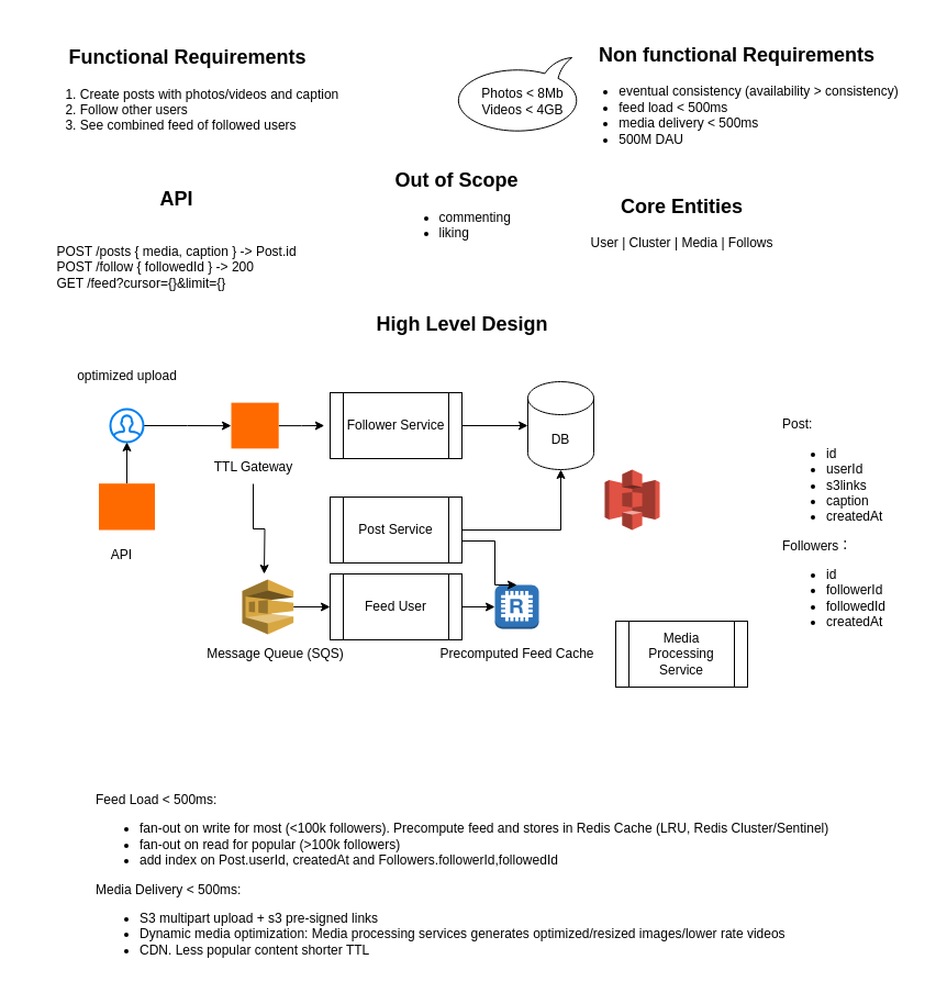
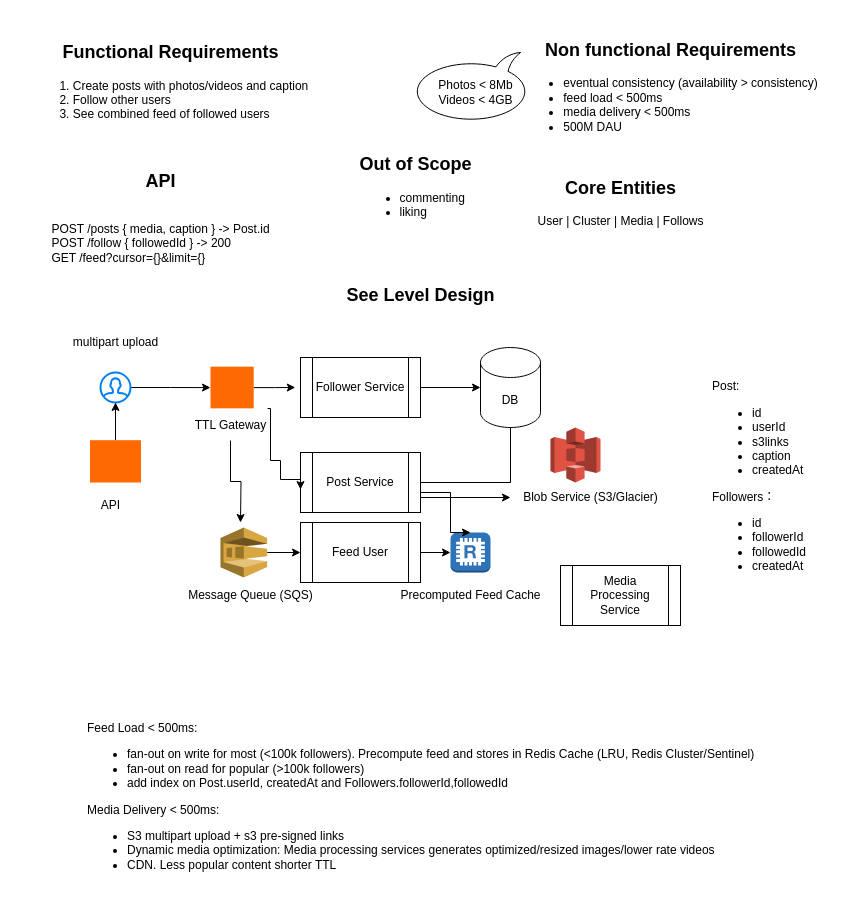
- <mxCell id="9" value="&lt;h2&gt;High Level Design&lt;/h2&gt;" style="text;html=1;align=center;verticalAlign=middle;resizable=0;points=[];autosize=1;strokeColor=none;fillColor=none;" vertex="1" parent="1"><mxGeometry x="330" y="265" width="180" height="60" as="geometry" /></mxCell>
+ <mxCell id="9" value="&lt;h2&gt;See Level Design&lt;/h2&gt;" style="text;html=1;align=center;verticalAlign=middle;resizable=0;points=[];autosize=1;strokeColor=none;fillColor=none;" vertex="1" parent="1"><mxGeometry x="330" y="265" width="180" height="60" as="geometry" /></mxCell>
- <mxCell id="37" value="optimized upload" style="text;html=1;align=center;verticalAlign=middle;resizable=0;points=[];autosize=1;strokeColor=none;fillColor=none;" vertex="1" parent="1"><mxGeometry x="60" y="327" width="110" height="30" as="geometry" /></mxCell>
+ <mxCell id="37" value="multipart upload" style="text;html=1;align=center;verticalAlign=middle;resizable=0;points=[];autosize=1;strokeColor=none;fillColor=none;" vertex="1" parent="1"><mxGeometry x="60" y="327" width="110" height="30" as="geometry" /></mxCell>
- <mxCell id="21" style="edgeStyle=orthogonalEdgeStyle;rounded=0;orthogonalLoop=1;jettySize=auto;html=1;entryX=0.5;entryY=1;entryDx=0;entryDy=0;entryPerimeter=0;" edge="1" parent="1" source="20" target="18"><mxGeometry relative="1" as="geometry" /></mxCell>
+ <mxCell id="21" style="edgeStyle=orthogonalEdgeStyle;rounded=0;orthogonalLoop=1;jettySize=auto;html=1;entryX=0.5;entryY=1;entryDx=0;entryDy=0;entryPerimeter=0;endArrow=none;" edge="1" parent="1" source="20" target="18"><mxGeometry relative="1" as="geometry" /></mxCell>
+ <mxCell id="29" style="edgeStyle=orthogonalEdgeStyle;rounded=0;orthogonalLoop=1;jettySize=auto;html=1;entryX=0;entryY=0.617;entryDx=0;entryDy=0;entryPerimeter=0;exitX=0.911;exitY=-0.067;exitDx=0;exitDy=0;exitPerimeter=0;" edge="1" parent="1" source="15" target="20"><mxGeometry relative="1" as="geometry"><Array as="points"><mxPoint x="270" y="408" /><mxPoint x="270" y="460" /><mxPoint x="280" y="460" /><mxPoint x="280" y="479" /></Array></mxGeometry></mxCell>
+ <mxCell id="19" style="edgeStyle=orthogonalEdgeStyle;rounded=0;orthogonalLoop=1;jettySize=auto;html=1;exitX=1;exitY=0.75;exitDx=0;exitDy=0;" edge="1" parent="1" source="20" target="23"><mxGeometry relative="1" as="geometry" /></mxCell>
+ <mxCell id="23" value="Blob Service (S3/Glacier)" style="text;html=1;align=center;verticalAlign=middle;resizable=0;points=[];autosize=1;strokeColor=none;fillColor=none;" vertex="1" parent="1"><mxGeometry x="510" y="482" width="160" height="30" as="geometry" /></mxCell>
